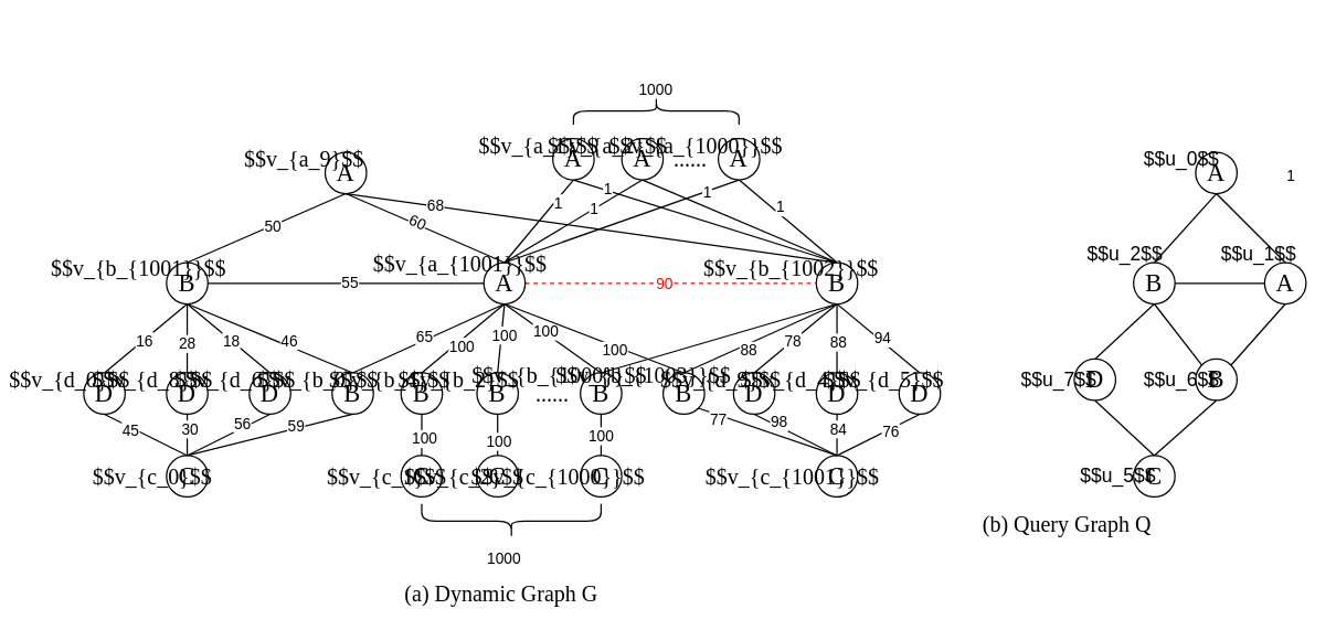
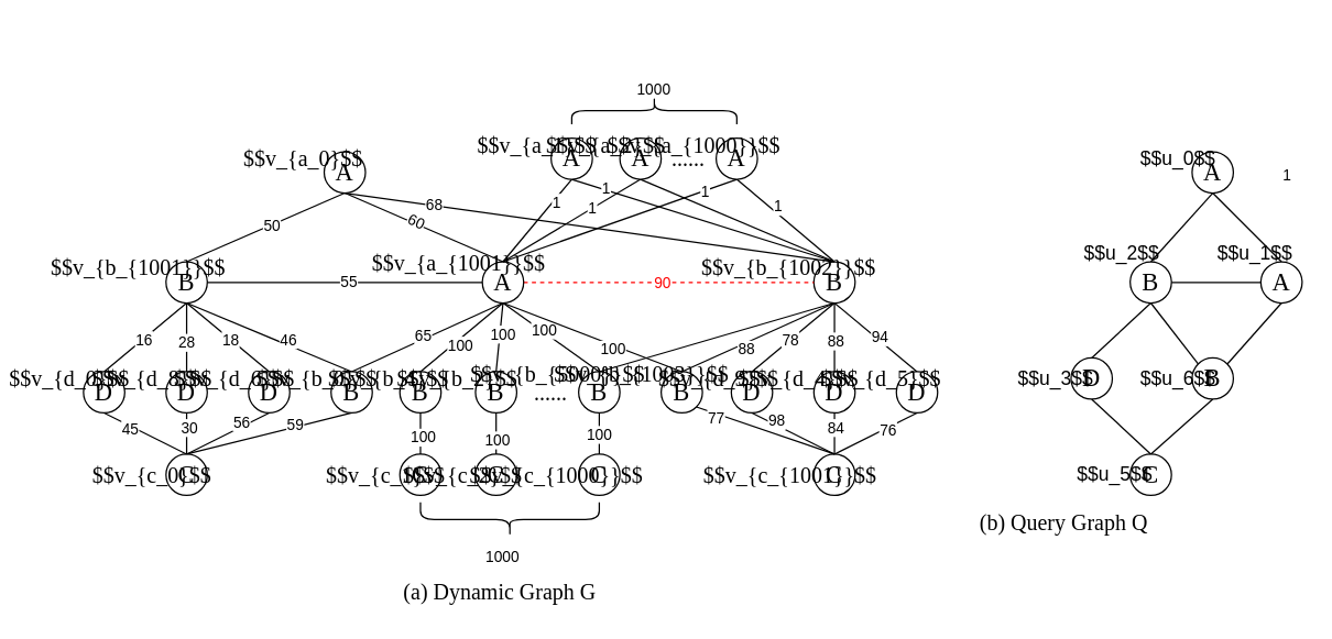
- <mxCell id="126" value="&lt;br style=&quot;font-size: 16px;&quot;&gt;$$v_{a_9}$$" style="text;html=1;strokeColor=none;fillColor=none;align=center;verticalAlign=middle;whiteSpace=wrap;rounded=0;fontSize=16;fontFamily=Times New Roman;fontColor=default;" vertex="1" parent="1"><mxGeometry x="190" y="90" width="60" height="30" as="geometry" /></mxCell>
+ <mxCell id="126" value="&lt;br style=&quot;font-size: 16px;&quot;&gt;$$v_{a_0}$$" style="text;html=1;strokeColor=none;fillColor=none;align=center;verticalAlign=middle;whiteSpace=wrap;rounded=0;fontSize=16;fontFamily=Times New Roman;fontColor=default;" vertex="1" parent="1"><mxGeometry x="190" y="90" width="60" height="30" as="geometry" /></mxCell>
- <mxCell id="135" value="&lt;br style=&quot;font-size: 16px;&quot;&gt;$$v_{b_{1000}}$$" style="text;html=1;strokeColor=none;fillColor=none;align=center;verticalAlign=middle;whiteSpace=wrap;rounded=0;fontSize=16;fontFamily=Times New Roman;fontColor=default;" vertex="1" parent="1"><mxGeometry x="375" y="247" width="60" height="30" as="geometry" /></mxCell>
+ <mxCell id="135" value="&lt;br style=&quot;font-size: 16px;&quot;&gt;$$v_{b_{5000}}$$" style="text;html=1;strokeColor=none;fillColor=none;align=center;verticalAlign=middle;whiteSpace=wrap;rounded=0;fontSize=16;fontFamily=Times New Roman;fontColor=default;" vertex="1" parent="1"><mxGeometry x="375" y="247" width="60" height="30" as="geometry" /></mxCell>
- <mxCell id="19" value="$$u_7$$" style="text;html=1;strokeColor=none;fillColor=none;align=center;verticalAlign=middle;whiteSpace=wrap;rounded=0;fontSize=14;fontFamily=Helvetica;fontColor=default;" vertex="1" parent="1"><mxGeometry x="737" y="260" width="60" height="30" as="geometry" /></mxCell>
+ <mxCell id="19" value="$$u_3$$" style="text;html=1;strokeColor=none;fillColor=none;align=center;verticalAlign=middle;whiteSpace=wrap;rounded=0;fontSize=14;fontFamily=Helvetica;fontColor=default;" vertex="1" parent="1"><mxGeometry x="737" y="260" width="60" height="30" as="geometry" /></mxCell>
